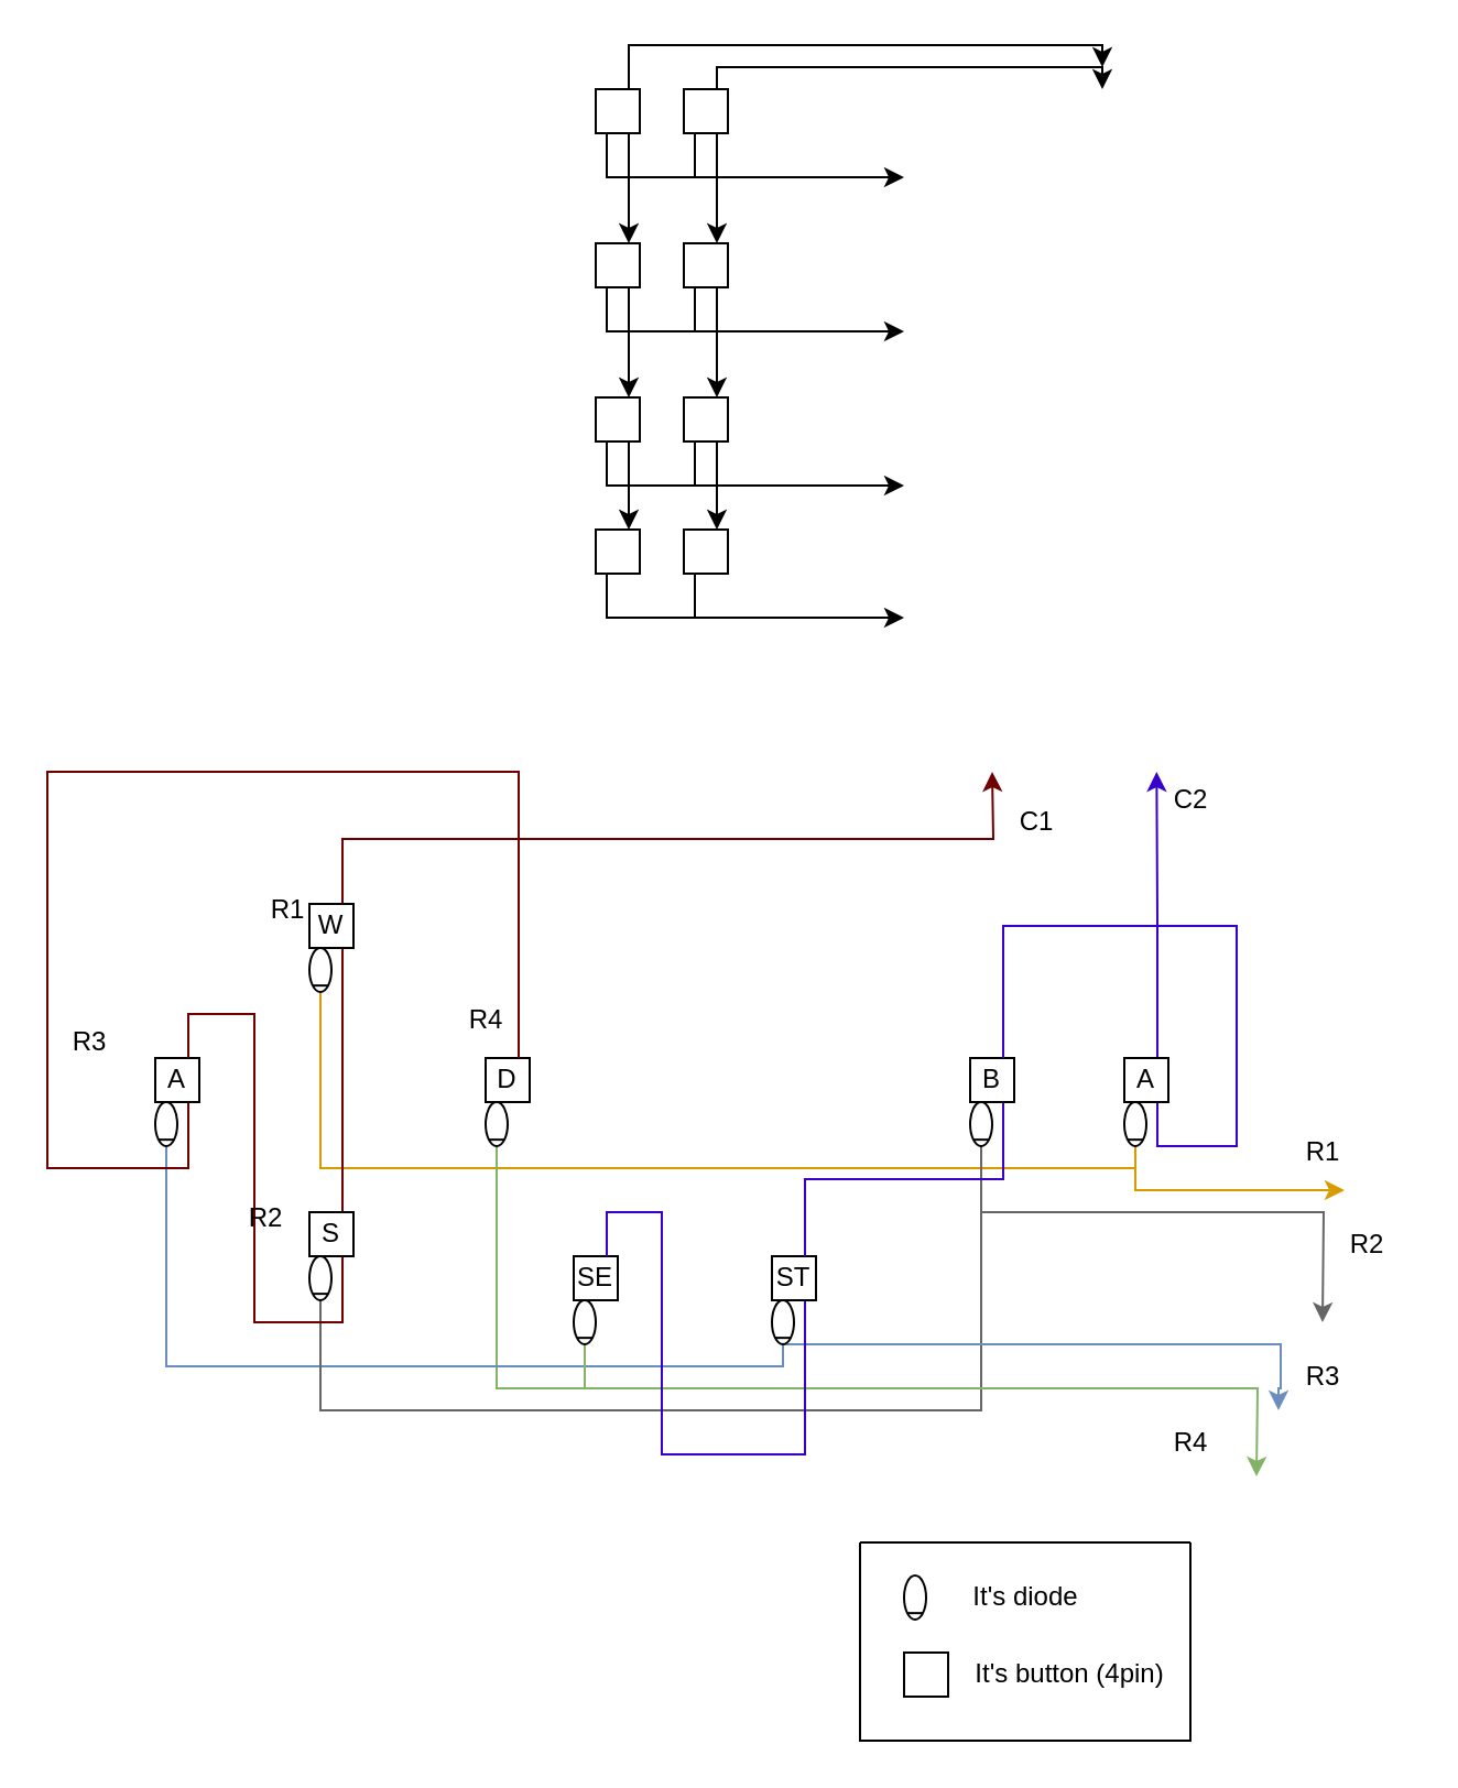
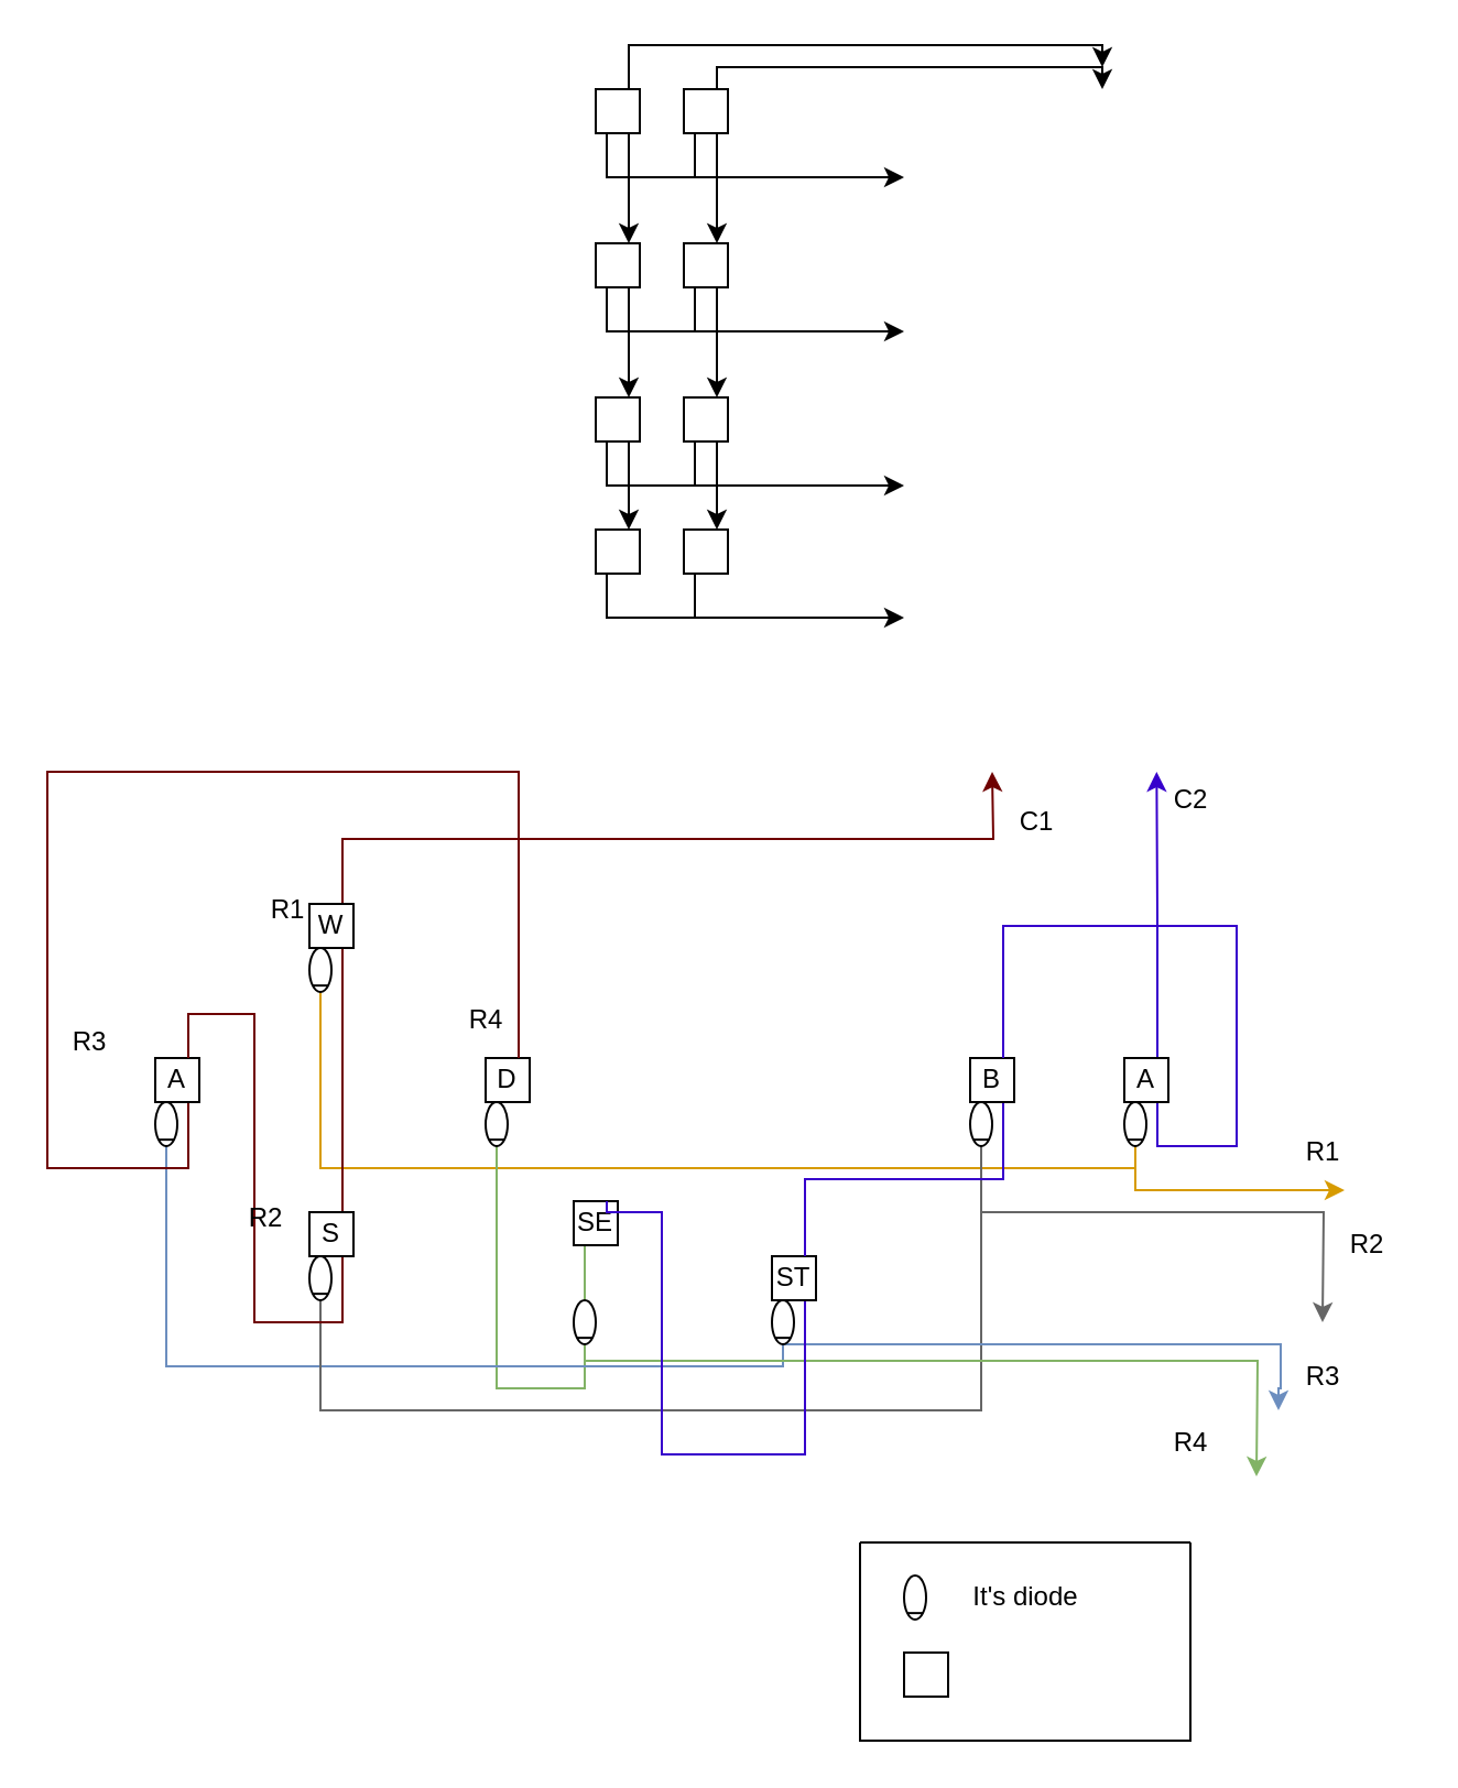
- <mxCell id="15" value="SE" style="rounded=0;whiteSpace=wrap;html=1;" parent="1" vertex="1"><mxGeometry x="260" y="570" width="20" height="20" as="geometry" /></mxCell>
+ <mxCell id="15" value="SE" style="rounded=0;whiteSpace=wrap;html=1;" parent="1" vertex="1"><mxGeometry x="260" y="545" width="20" height="20" as="geometry" /></mxCell>
- <mxCell id="81" value="It's button (4pin)" style="text;html=1;align=center;verticalAlign=middle;resizable=0;points=[];autosize=1;strokeColor=none;fillColor=none;" vertex="1" parent="76"><mxGeometry x="40" y="45" width="110" height="30" as="geometry" /></mxCell>
